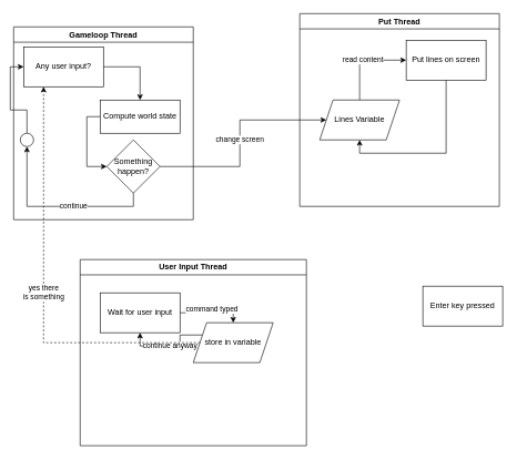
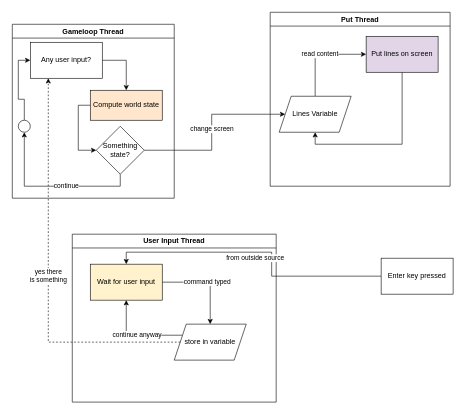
- <mxCell id="13" value="Put lines on screen" style="rounded=0;whiteSpace=wrap;html=1;" vertex="1" parent="11"><mxGeometry x="160" y="40" width="120" height="60" as="geometry" /></mxCell>
+ <mxCell id="13" value="Put lines on screen" style="rounded=0;whiteSpace=wrap;html=1;fillColor=#e1d5e7;" vertex="1" parent="11"><mxGeometry x="160" y="40" width="120" height="60" as="geometry" /></mxCell>
- <mxCell id="10" value="Any user input?" style="rounded=0;whiteSpace=wrap;html=1;" vertex="1" parent="2"><mxGeometry x="15" y="30" width="120" height="60" as="geometry" /></mxCell>
+ <mxCell id="10" value="Any user input?" style="rounded=0;whiteSpace=wrap;html=1;" vertex="1" parent="2"><mxGeometry x="30" y="30" width="120" height="60" as="geometry" /></mxCell>
- <mxCell id="4" value="Compute world state" style="rounded=0;whiteSpace=wrap;html=1;" vertex="1" parent="2"><mxGeometry x="130" y="110" width="120" height="50" as="geometry" /></mxCell>
+ <mxCell id="4" value="Compute world state" style="rounded=0;whiteSpace=wrap;html=1;fillColor=#ffe6cc;" vertex="1" parent="2"><mxGeometry x="130" y="110" width="120" height="50" as="geometry" /></mxCell>
- <mxCell id="15" value="Lines Variable" style="shape=parallelogram;perimeter=parallelogramPerimeter;whiteSpace=wrap;html=1;fixedSize=1;" vertex="1" parent="11"><mxGeometry x="30" y="130" width="120" height="60" as="geometry" /></mxCell>
+ <mxCell id="15" value="Lines Variable" style="shape=parallelogram;perimeter=parallelogramPerimeter;whiteSpace=wrap;html=1;fixedSize=1;" vertex="1" parent="11"><mxGeometry x="15" y="140" width="120" height="60" as="geometry" /></mxCell>
- <mxCell id="8" value="Something happen?" style="rhombus;whiteSpace=wrap;html=1;" vertex="1" parent="2"><mxGeometry x="140" y="170" width="80" height="80" as="geometry" /></mxCell>
+ <mxCell id="8" value="Something state?" style="rhombus;whiteSpace=wrap;html=1;" vertex="1" parent="2"><mxGeometry x="140" y="170" width="80" height="80" as="geometry" /></mxCell>
+ <mxCell id="22" value="from outside source" style="edgeStyle=orthogonalEdgeStyle;rounded=0;orthogonalLoop=1;jettySize=auto;html=1;exitX=0;exitY=0.5;exitDx=0;exitDy=0;entryX=0.5;entryY=0;entryDx=0;entryDy=0;" edge="1" parent="1" source="23" target="18"><mxGeometry x="0.029" y="10" relative="1" as="geometry"><mxPoint as="offset" /></mxGeometry></mxCell>
- <mxCell id="18" value="Wait for user input" style="rounded=0;whiteSpace=wrap;html=1;" vertex="1" parent="16"><mxGeometry x="30" y="50" width="120" height="60" as="geometry" /></mxCell>
+ <mxCell id="18" value="Wait for user input" style="rounded=0;whiteSpace=wrap;html=1;fillColor=#fff2cc;" vertex="1" parent="16"><mxGeometry x="30" y="50" width="120" height="60" as="geometry" /></mxCell>
- <mxCell id="20" value="store in variable" style="shape=parallelogram;perimeter=parallelogramPerimeter;whiteSpace=wrap;html=1;fixedSize=1;" vertex="1" parent="16"><mxGeometry x="170" y="95" width="120" height="60" as="geometry" /></mxCell>
+ <mxCell id="20" value="store in variable" style="shape=parallelogram;perimeter=parallelogramPerimeter;whiteSpace=wrap;html=1;fixedSize=1;" vertex="1" parent="16"><mxGeometry x="170" y="150" width="120" height="60" as="geometry" /></mxCell>
